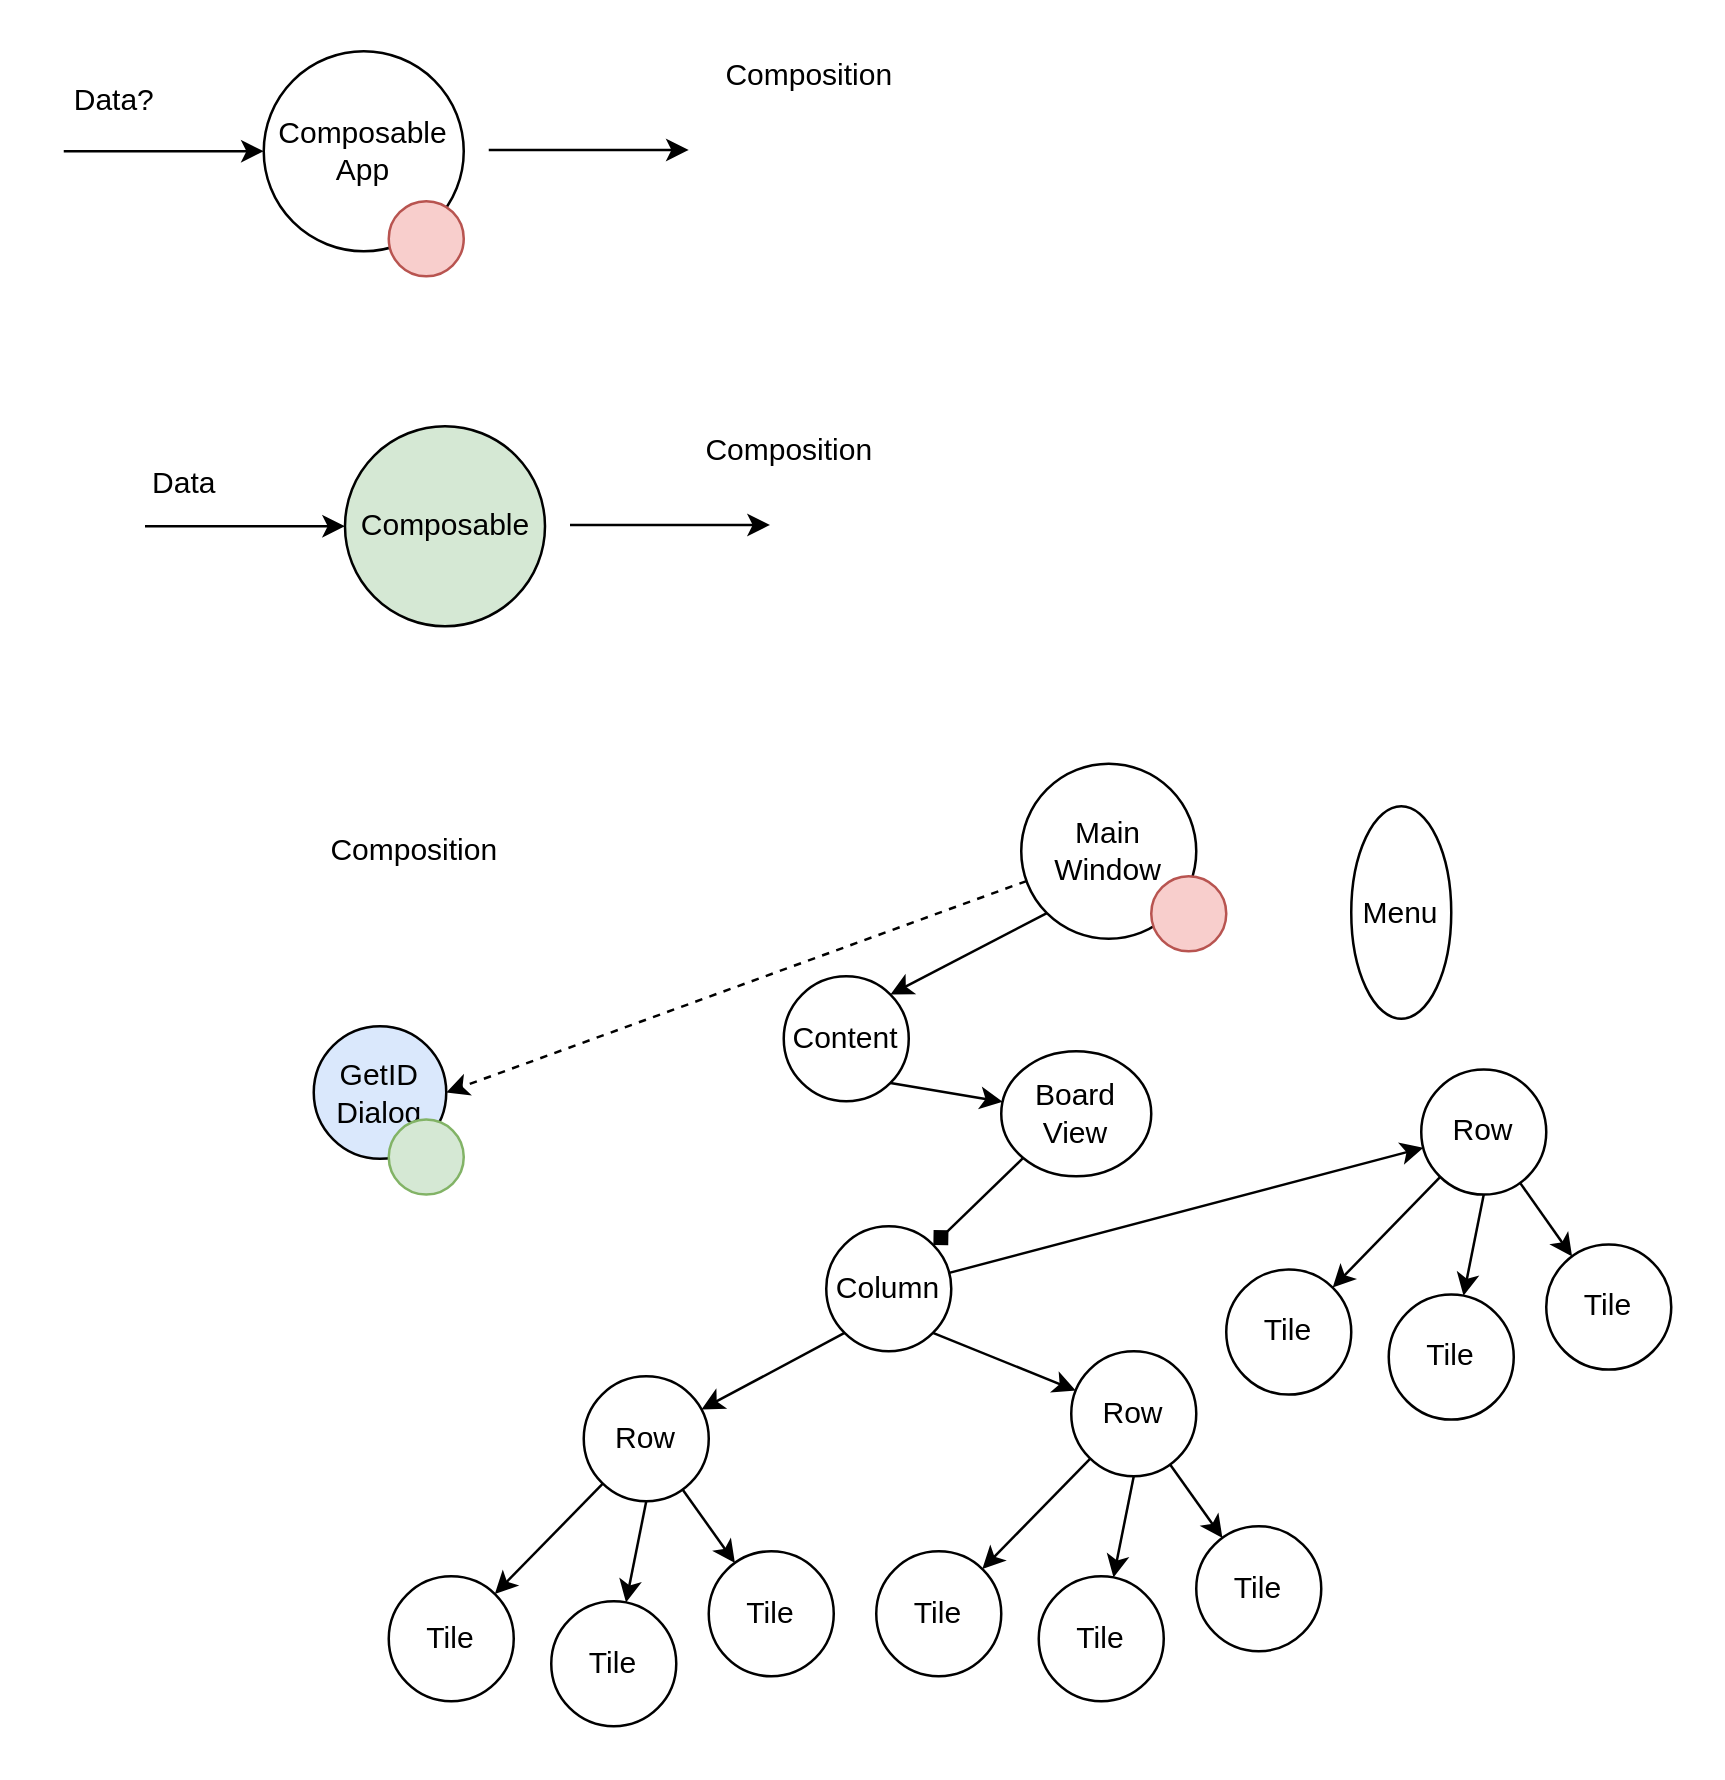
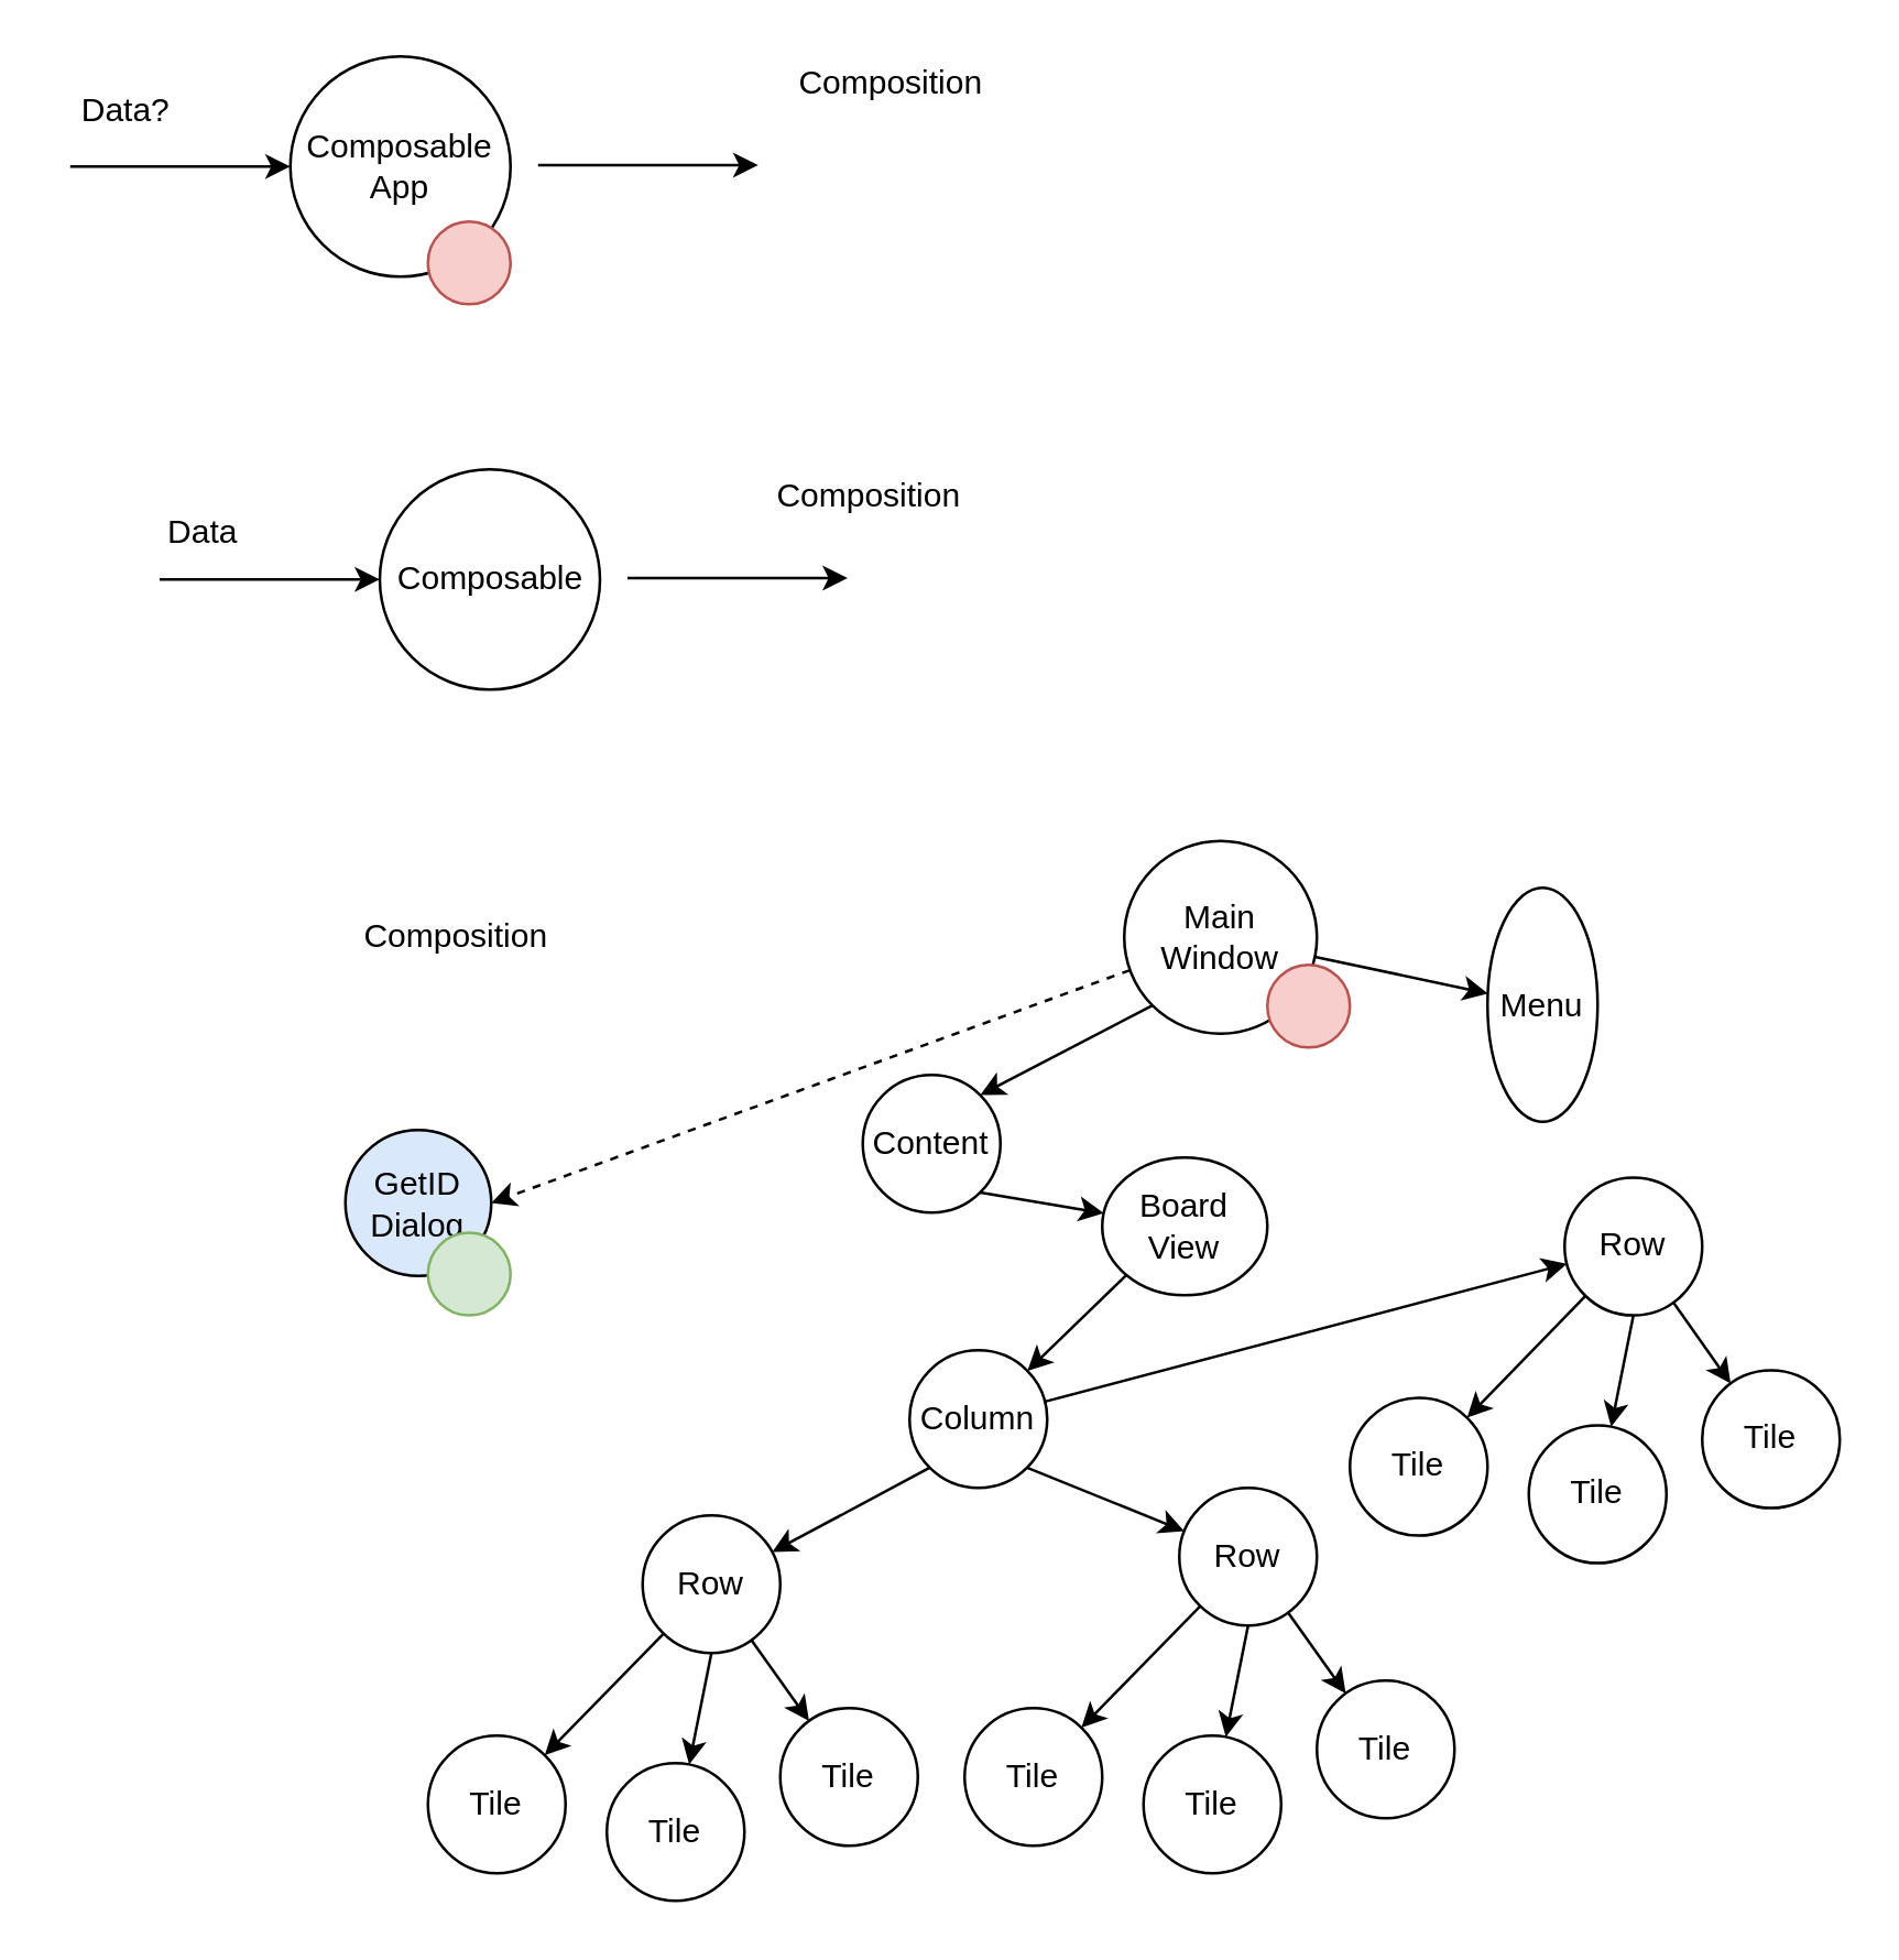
- <mxCell id="34" value="Composable" style="ellipse;whiteSpace=wrap;html=1;aspect=fixed;fillColor=#d5e8d4;" parent="1" vertex="1"><mxGeometry x="137.5" y="170" width="80" height="80" as="geometry" /></mxCell>
+ <mxCell id="34" value="Composable" style="ellipse;whiteSpace=wrap;html=1;aspect=fixed;" parent="1" vertex="1"><mxGeometry x="137.5" y="170" width="80" height="80" as="geometry" /></mxCell>
+ <mxCell id="45" value="" style="endArrow=classic;html=1;rounded=0;" parent="1" source="41" target="44" edge="1"><mxGeometry width="50" height="50" relative="1" as="geometry"><mxPoint x="428.251" y="374.749" as="sourcePoint" /><mxPoint x="405.643" y="413.433" as="targetPoint" /></mxGeometry></mxCell>
- <mxCell id="8" value="" style="endArrow=diamond;html=1;rounded=0;exitX=0;exitY=1;exitDx=0;exitDy=0;" parent="1" source="6" target="7" edge="1"><mxGeometry width="50" height="50" relative="1" as="geometry"><mxPoint x="410" y="560" as="sourcePoint" /><mxPoint x="460" y="510" as="targetPoint" /></mxGeometry></mxCell>
+ <mxCell id="8" value="" style="endArrow=classic;html=1;rounded=0;exitX=0;exitY=1;exitDx=0;exitDy=0;" parent="1" source="6" target="7" edge="1"><mxGeometry width="50" height="50" relative="1" as="geometry"><mxPoint x="410" y="560" as="sourcePoint" /><mxPoint x="460" y="510" as="targetPoint" /></mxGeometry></mxCell>
